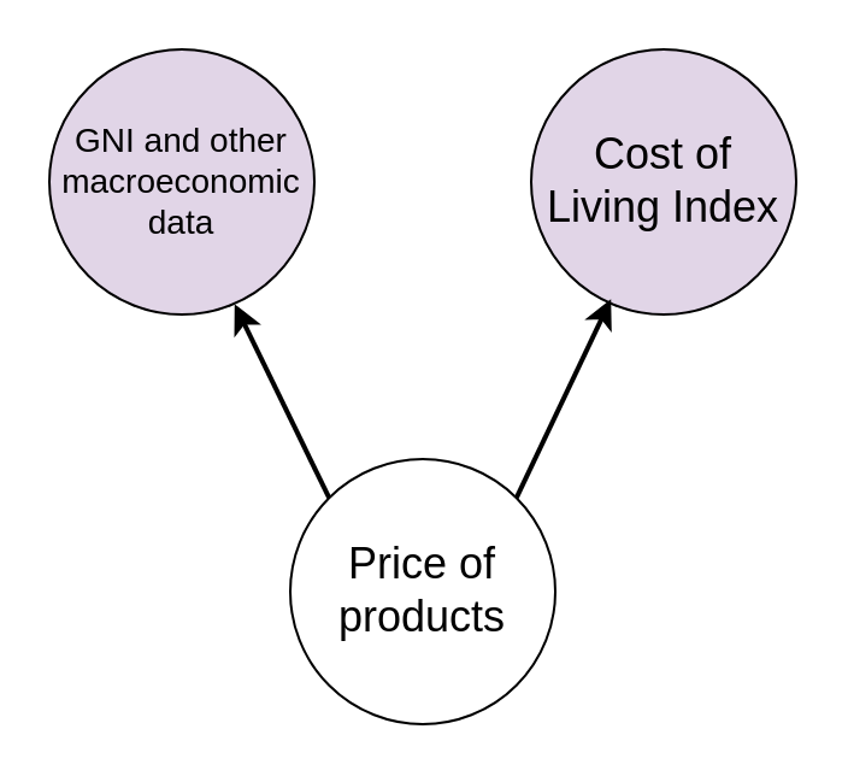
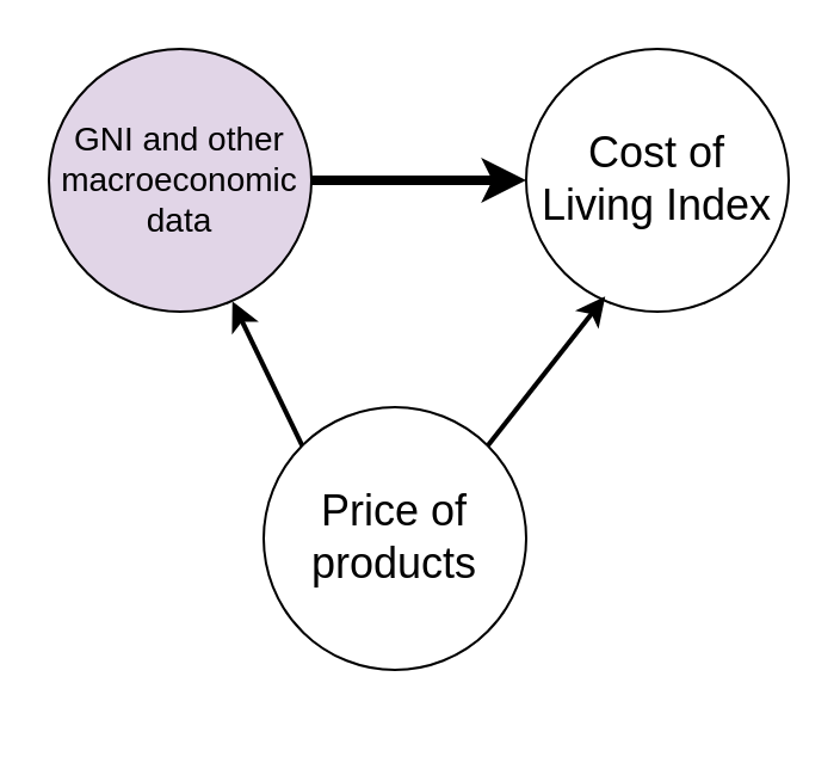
+ <mxCell id="5" value="" style="endArrow=classic;html=1;rounded=0;exitX=1;exitY=0.5;exitDx=0;exitDy=0;strokeWidth=4;" parent="1" source="4" target="3" edge="1"><mxGeometry width="50" height="50" relative="1" as="geometry"><mxPoint x="180" y="160" as="sourcePoint" /><mxPoint x="230" y="110" as="targetPoint" /></mxGeometry></mxCell>
- <mxCell id="3" value="&lt;font style=&quot;font-size: 18px;&quot;&gt;Cost of Living Index&lt;/font&gt;" style="ellipse;whiteSpace=wrap;html=1;aspect=fixed;fillColor=#e1d5e7;" parent="1" vertex="1"><mxGeometry x="220" y="20" width="110" height="110" as="geometry" /></mxCell>
+ <mxCell id="3" value="&lt;font style=&quot;font-size: 18px;&quot;&gt;Cost of Living Index&lt;/font&gt;" style="ellipse;whiteSpace=wrap;html=1;aspect=fixed;" parent="1" vertex="1"><mxGeometry x="220" y="20" width="110" height="110" as="geometry" /></mxCell>
- <mxCell id="2" value="&lt;font style=&quot;font-size: 18px;&quot;&gt;Price of products&lt;/font&gt;" style="ellipse;whiteSpace=wrap;html=1;aspect=fixed;" parent="1" vertex="1"><mxGeometry x="120" y="190" width="110" height="110" as="geometry" /></mxCell>
+ <mxCell id="2" value="&lt;font style=&quot;font-size: 18px;&quot;&gt;Price of products&lt;/font&gt;" style="ellipse;whiteSpace=wrap;html=1;aspect=fixed;" parent="1" vertex="1"><mxGeometry x="110" y="170" width="110" height="110" as="geometry" /></mxCell>
